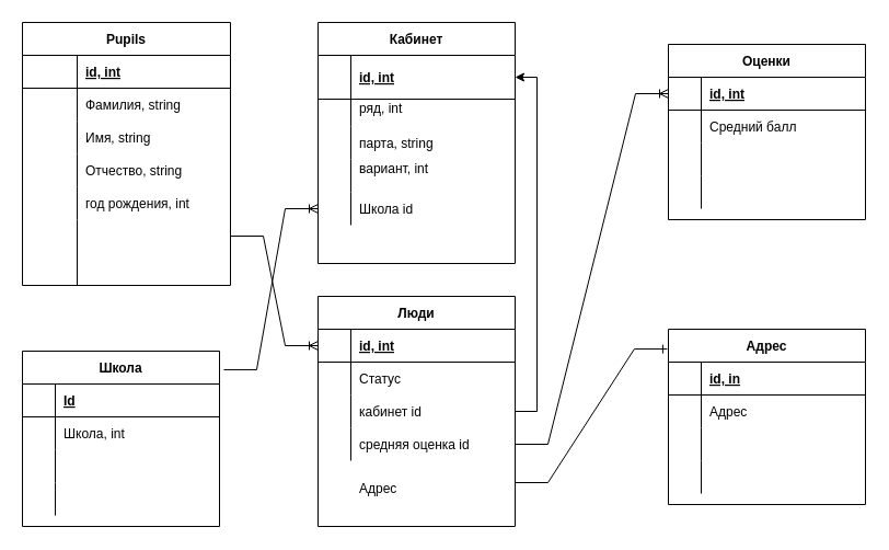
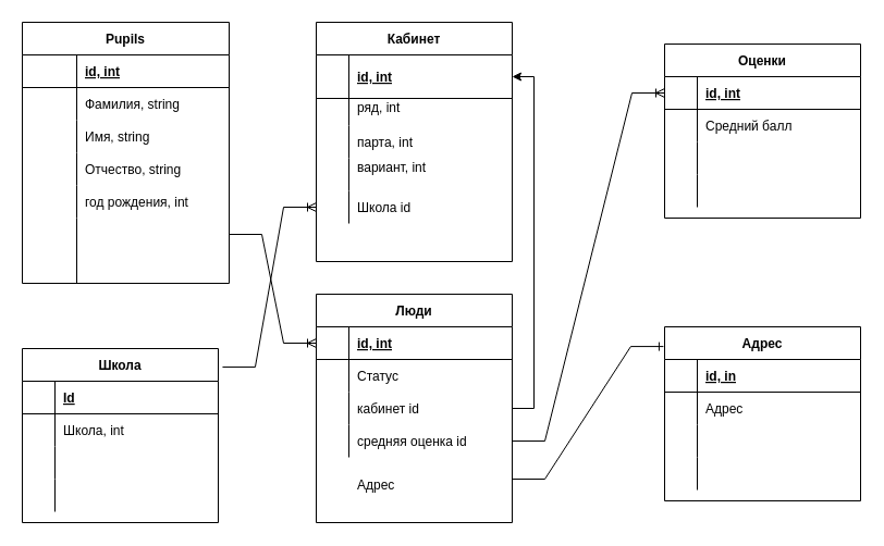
- <mxCell id="11" value="парта, string" style="shape=partialRectangle;connectable=0;fillColor=none;top=0;left=0;bottom=0;right=0;align=left;spacingLeft=6;overflow=hidden;" vertex="1" parent="9"><mxGeometry x="30" width="150" height="30" as="geometry"><mxRectangle width="150" height="30" as="alternateBounds" /></mxGeometry></mxCell>
+ <mxCell id="11" value="парта, int" style="shape=partialRectangle;connectable=0;fillColor=none;top=0;left=0;bottom=0;right=0;align=left;spacingLeft=6;overflow=hidden;" vertex="1" parent="9"><mxGeometry x="30" width="150" height="30" as="geometry"><mxRectangle width="150" height="30" as="alternateBounds" /></mxGeometry></mxCell>
